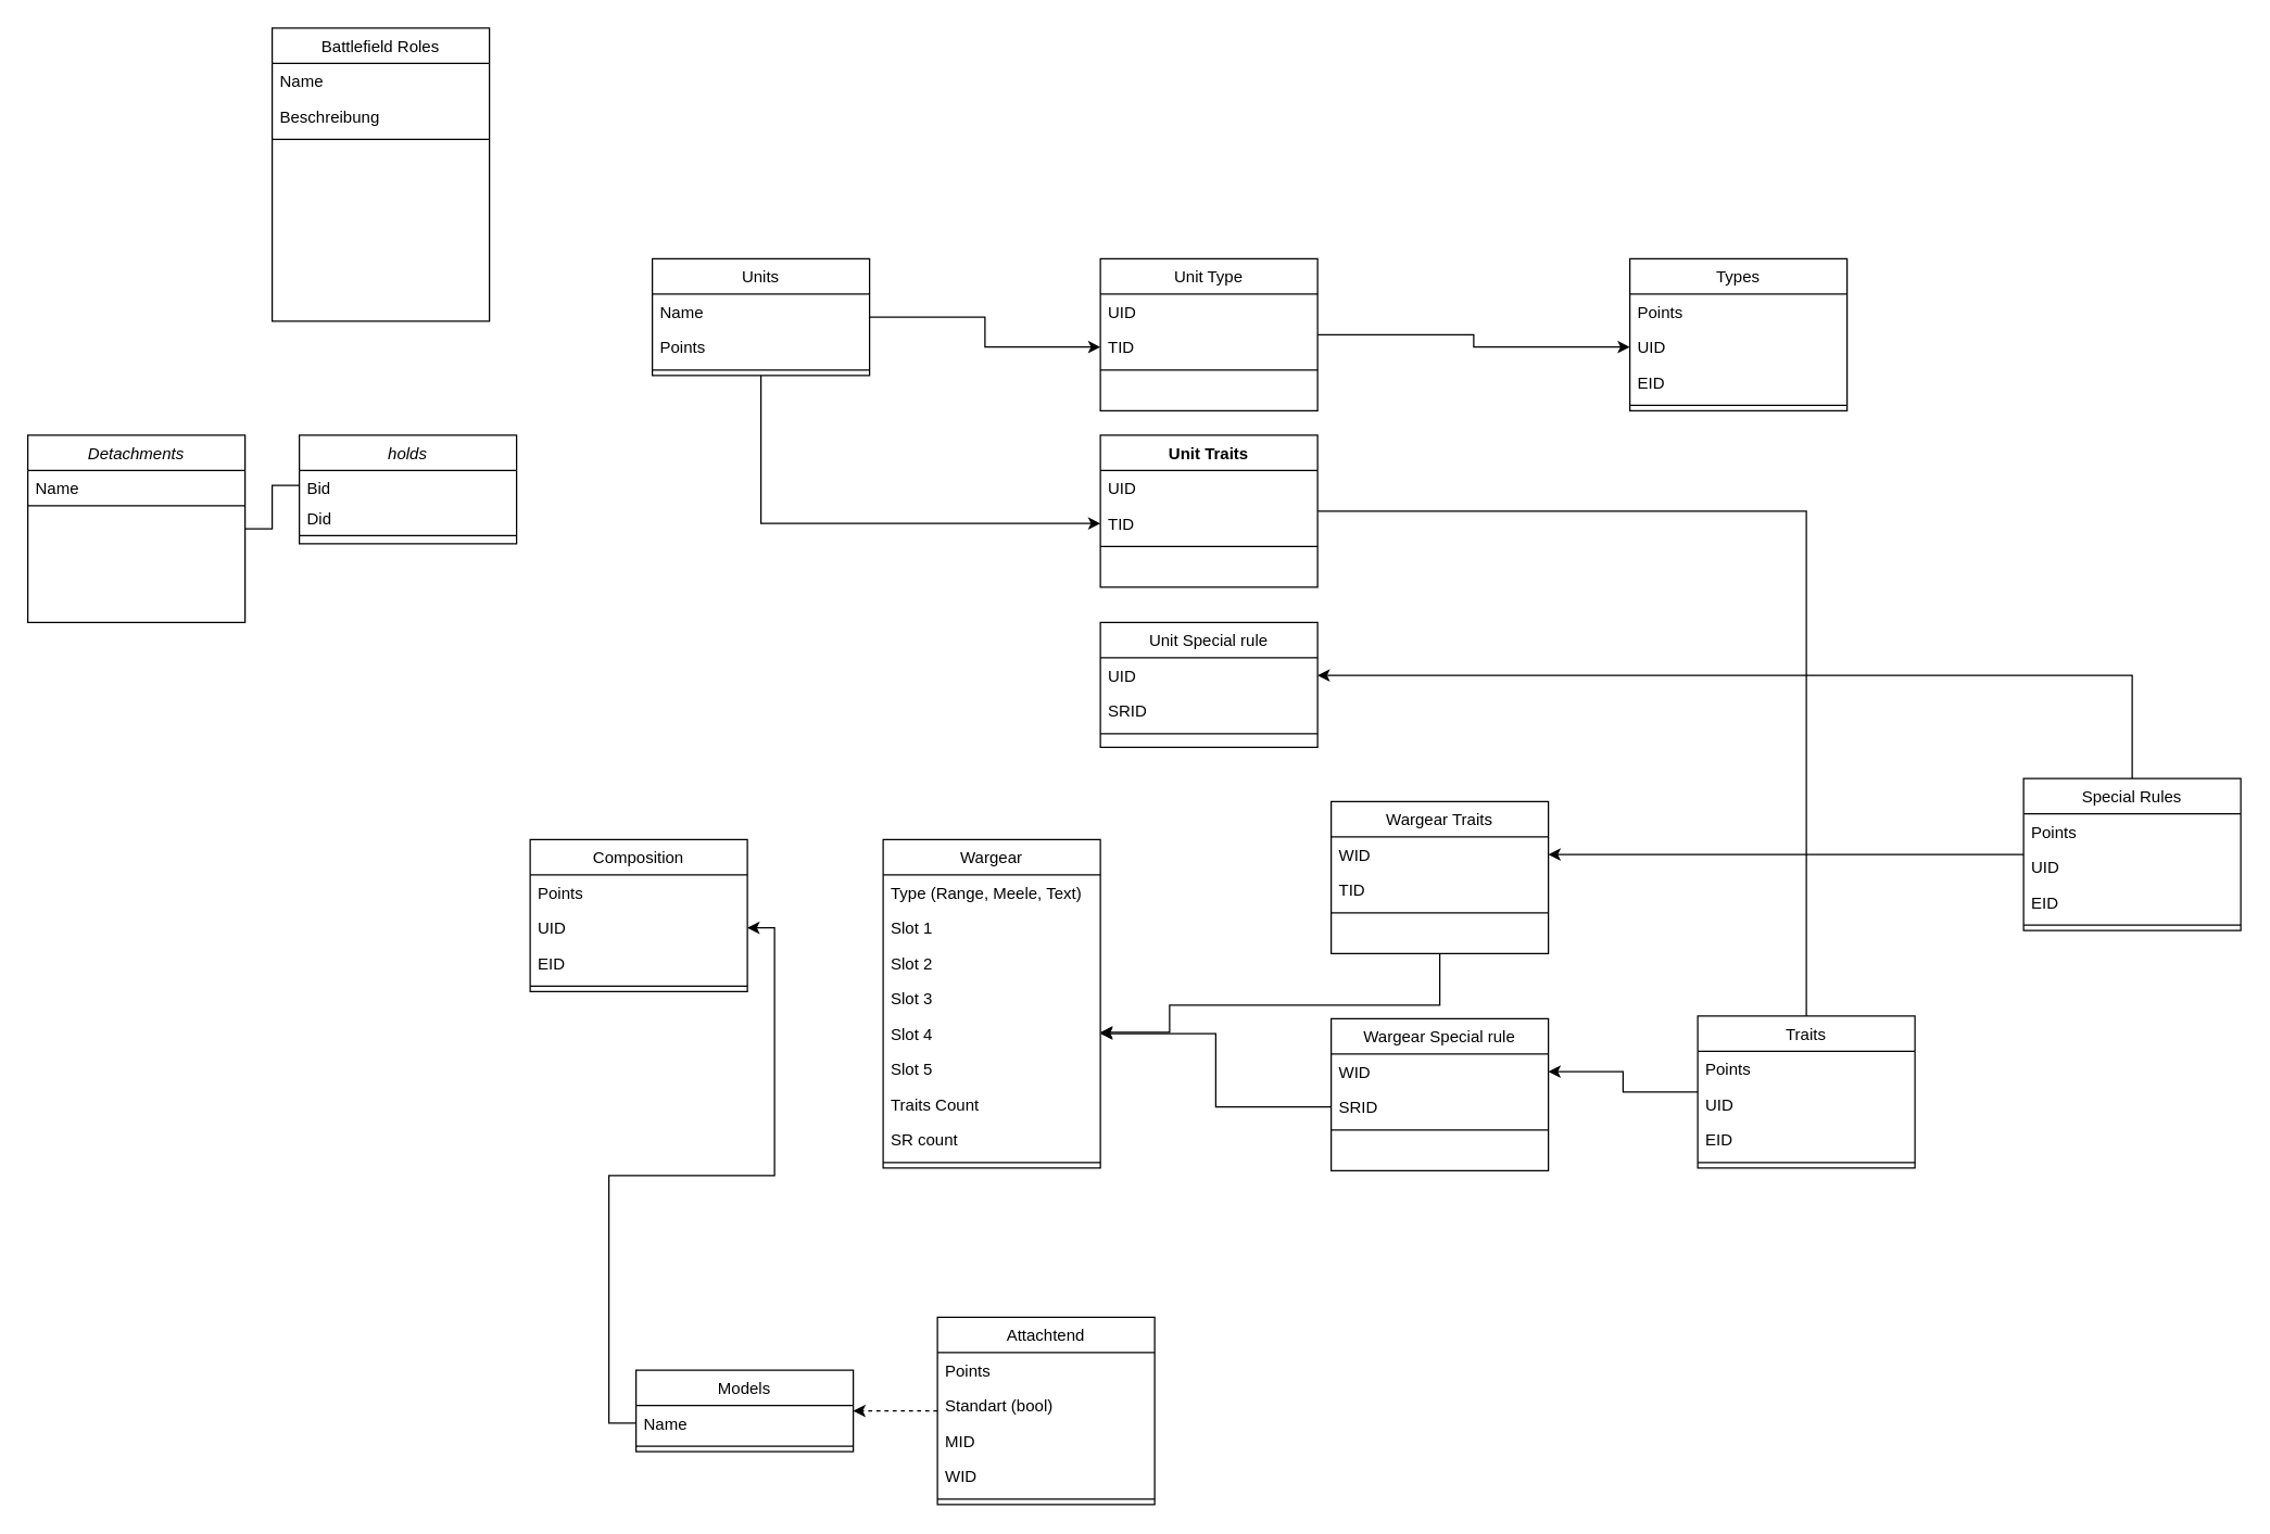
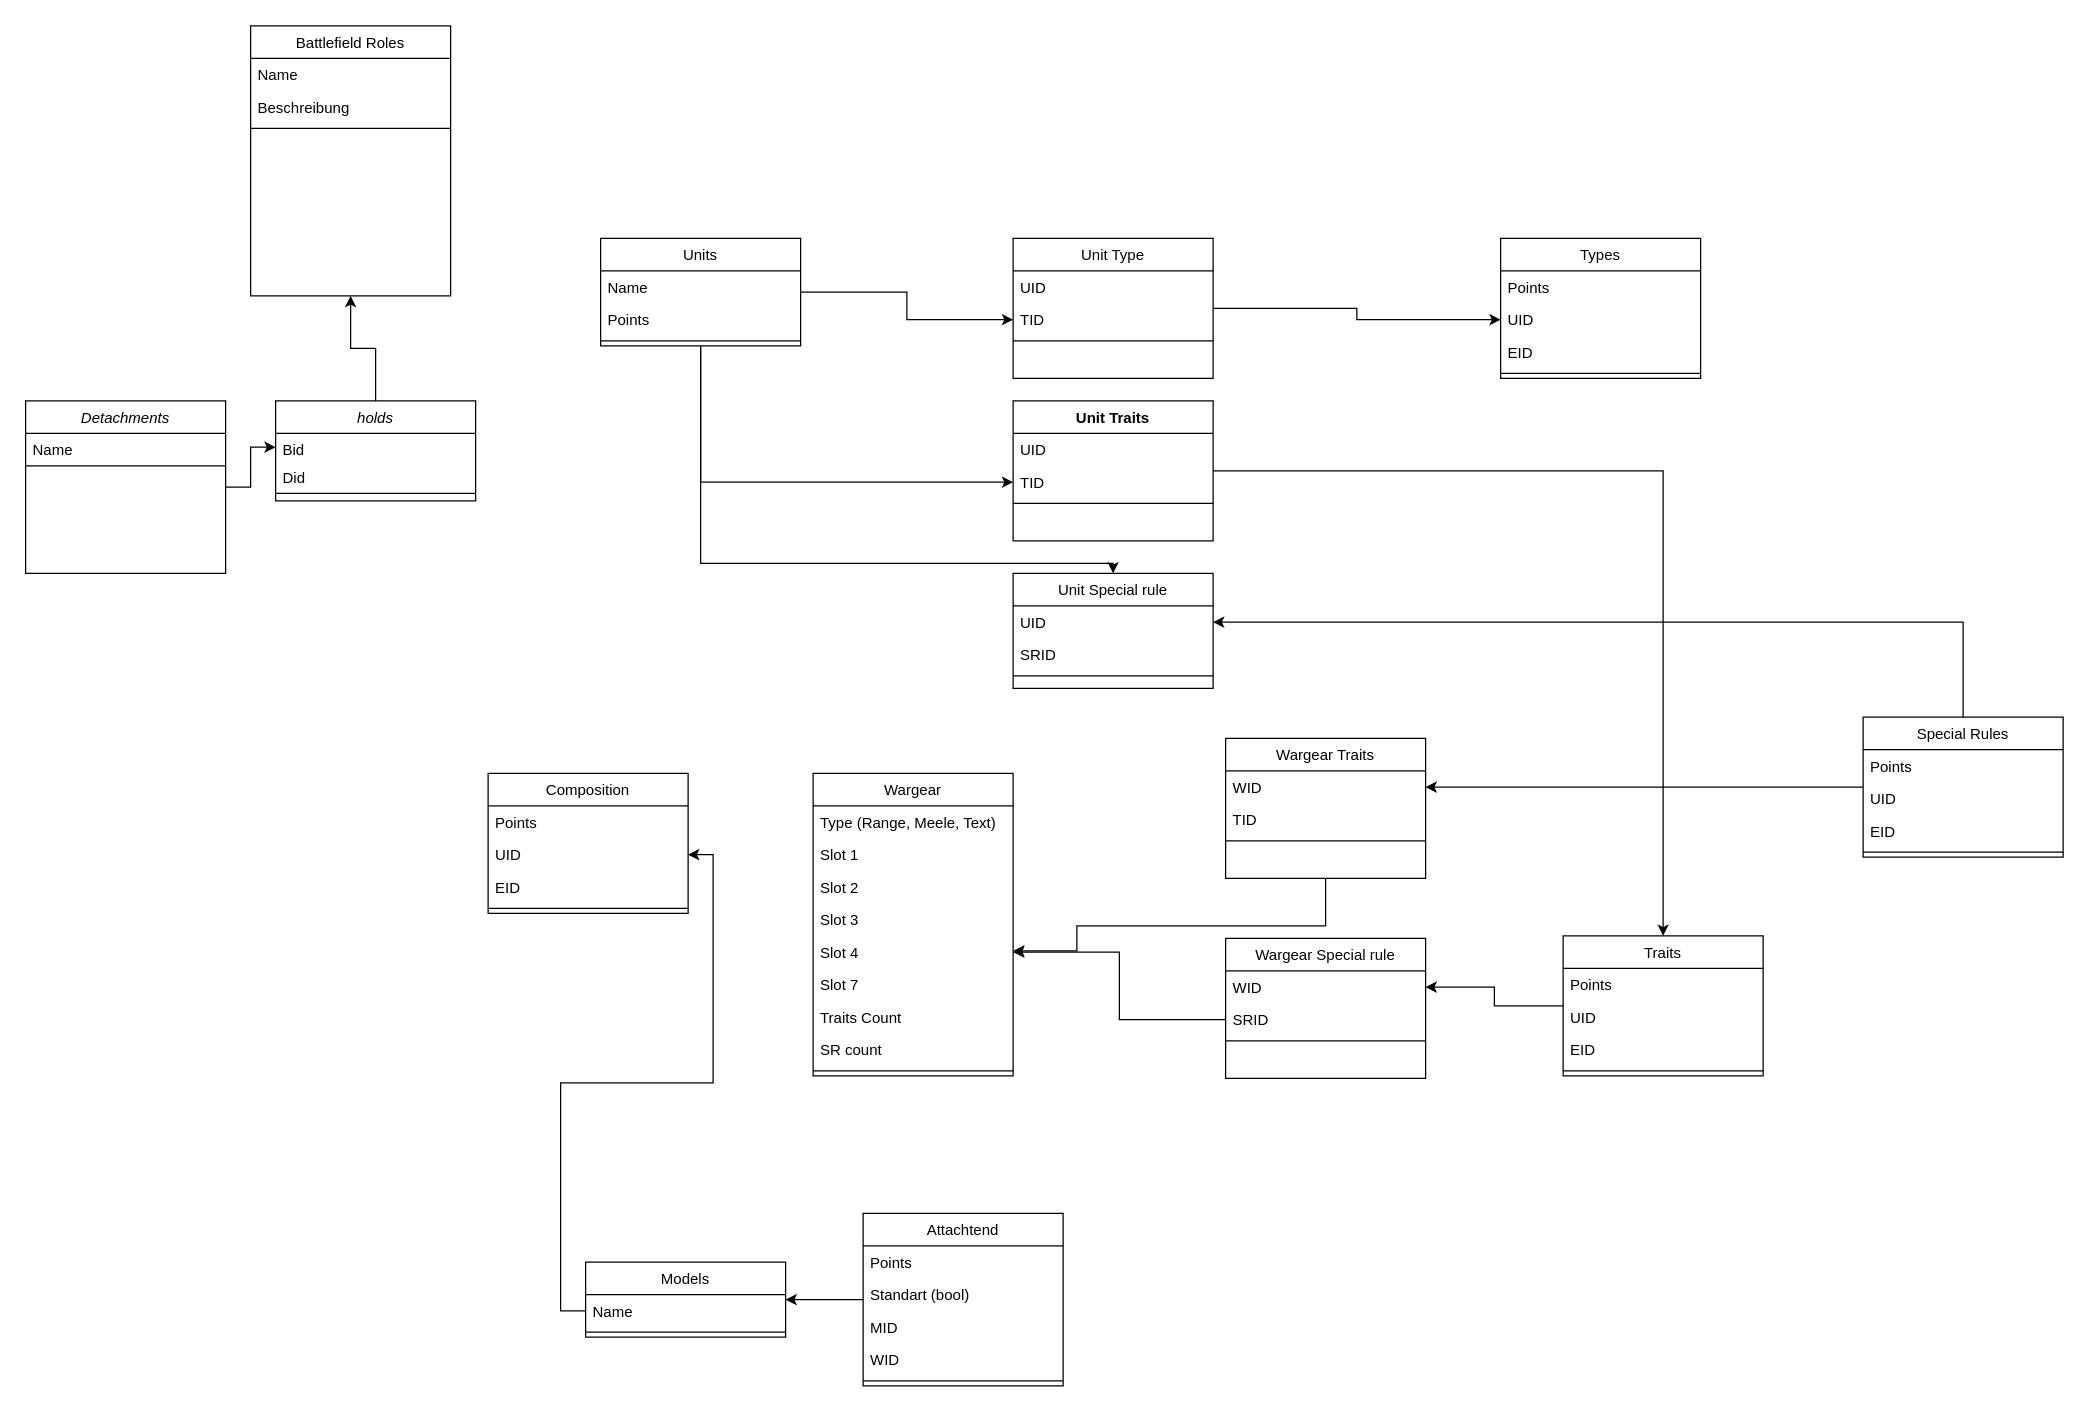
+ <mxCell id="85" style="edgeStyle=orthogonalEdgeStyle;rounded=0;orthogonalLoop=1;jettySize=auto;html=1;entryX=0.5;entryY=1;entryDx=0;entryDy=0;" edge="1" parent="1" source="86" target="23"><mxGeometry relative="1" as="geometry" /></mxCell>
- <mxCell id="2" style="edgeStyle=orthogonalEdgeStyle;rounded=0;orthogonalLoop=1;jettySize=auto;html=1;entryX=0;entryY=0.5;entryDx=0;entryDy=0;endArrow=none;" edge="1" parent="1" source="3" target="87"><mxGeometry relative="1" as="geometry" /></mxCell>
+ <mxCell id="2" style="edgeStyle=orthogonalEdgeStyle;rounded=0;orthogonalLoop=1;jettySize=auto;html=1;entryX=0;entryY=0.5;entryDx=0;entryDy=0;" edge="1" parent="1" source="3" target="87"><mxGeometry relative="1" as="geometry" /></mxCell>
+ <mxCell id="18" style="edgeStyle=orthogonalEdgeStyle;rounded=0;orthogonalLoop=1;jettySize=auto;html=1;" edge="1" parent="1" source="19" target="71"><mxGeometry relative="1" as="geometry"><Array as="points"><mxPoint x="560" y="450" /><mxPoint x="890" y="450" /></Array></mxGeometry></mxCell>
- <mxCell id="80" style="edgeStyle=orthogonalEdgeStyle;rounded=0;orthogonalLoop=1;jettySize=auto;html=1;entryX=0.5;entryY=0;entryDx=0;entryDy=0;endArrow=none;" edge="1" parent="1" source="81" target="35"><mxGeometry relative="1" as="geometry" /></mxCell>
+ <mxCell id="80" style="edgeStyle=orthogonalEdgeStyle;rounded=0;orthogonalLoop=1;jettySize=auto;html=1;entryX=0.5;entryY=0;entryDx=0;entryDy=0;" edge="1" parent="1" source="81" target="35"><mxGeometry relative="1" as="geometry" /></mxCell>
- <mxCell id="12" value="Slot 5" style="text;align=left;verticalAlign=top;spacingLeft=4;spacingRight=4;overflow=hidden;rotatable=0;points=[[0,0.5],[1,0.5]];portConstraint=eastwest;" vertex="1" parent="6"><mxGeometry y="156" width="160" height="26" as="geometry" /></mxCell>
+ <mxCell id="12" value="Slot 7" style="text;align=left;verticalAlign=top;spacingLeft=4;spacingRight=4;overflow=hidden;rotatable=0;points=[[0,0.5],[1,0.5]];portConstraint=eastwest;" vertex="1" parent="6"><mxGeometry y="156" width="160" height="26" as="geometry" /></mxCell>
- <mxCell id="27" style="edgeStyle=orthogonalEdgeStyle;rounded=0;orthogonalLoop=1;jettySize=auto;html=1;entryX=1;entryY=0.5;entryDx=0;entryDy=0;dashed=1;" edge="1" parent="1" source="28" target="57"><mxGeometry relative="1" as="geometry" /></mxCell>
+ <mxCell id="27" style="edgeStyle=orthogonalEdgeStyle;rounded=0;orthogonalLoop=1;jettySize=auto;html=1;entryX=1;entryY=0.5;entryDx=0;entryDy=0;" edge="1" parent="1" source="28" target="57"><mxGeometry relative="1" as="geometry" /></mxCell>
